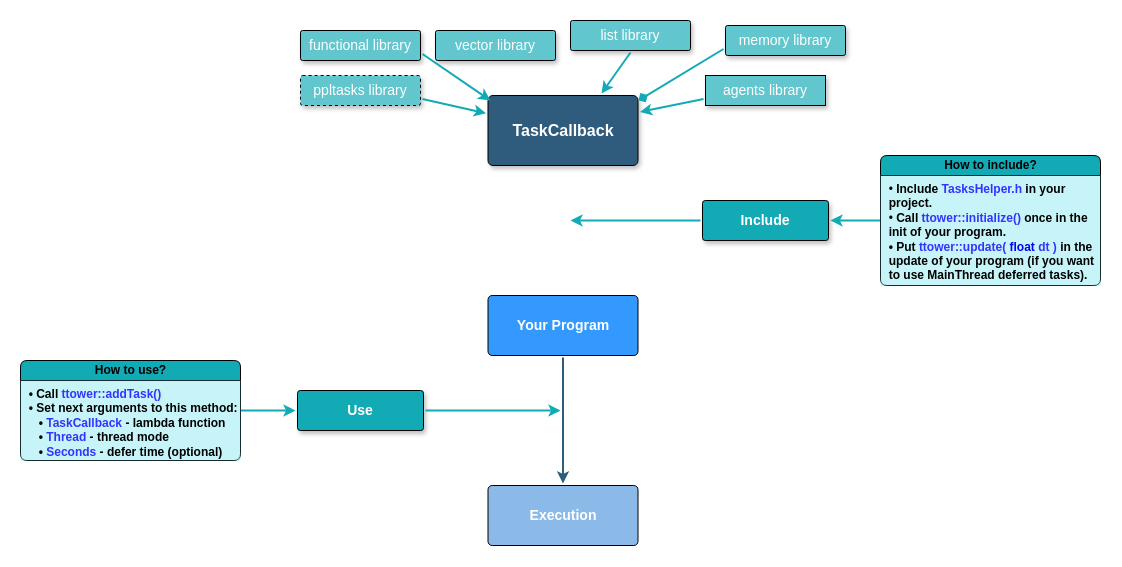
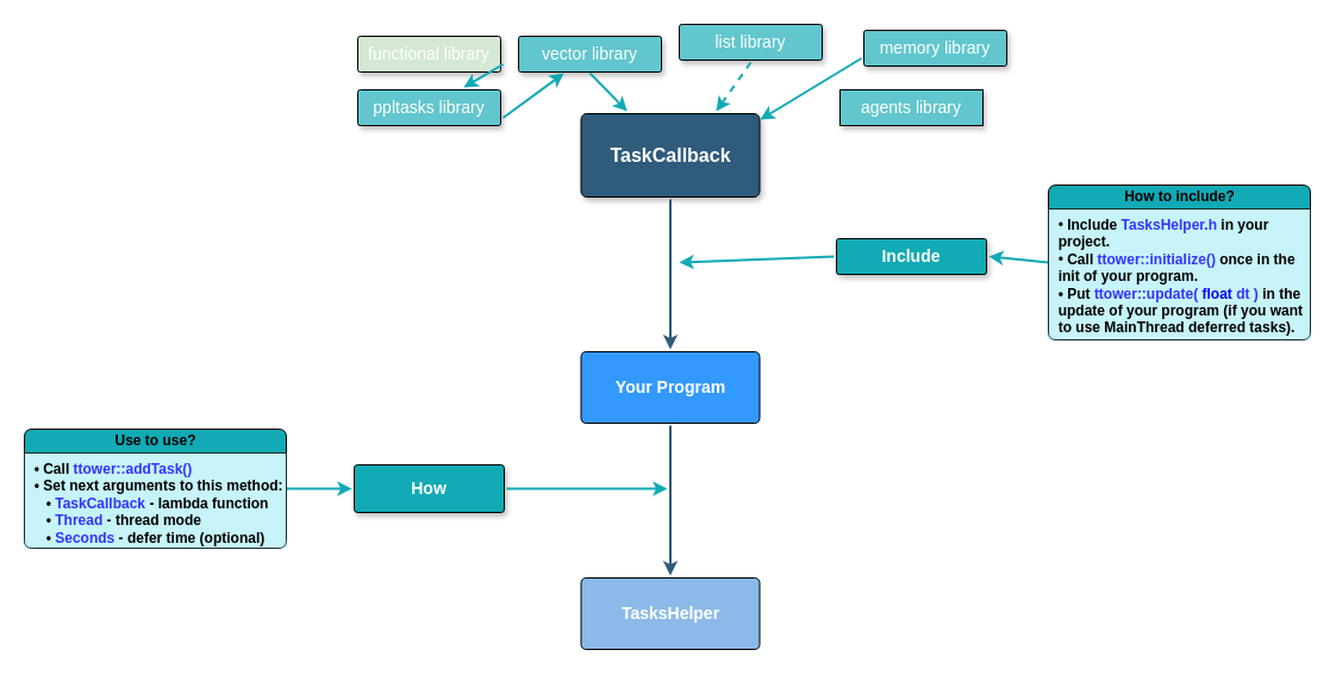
- <mxCell id="6" value="functional library" style="rounded=1;whiteSpace=wrap;html=1;shadow=1;labelBackgroundColor=none;strokeColor=#000000;strokeWidth=1;fillColor=#61c6ce;fontFamily=Helvetica;fontSize=14;fontColor=#FFFFFF;align=center;spacing=5;fontStyle=0;arcSize=7;perimeterSpacing=2;" parent="1" vertex="1"><mxGeometry x="300" y="30" width="120" height="30" as="geometry" /></mxCell>
+ <mxCell id="6" value="functional library" style="rounded=1;whiteSpace=wrap;html=1;shadow=1;labelBackgroundColor=none;strokeColor=#000000;strokeWidth=1;fillColor=#d5e8d4;fontFamily=Helvetica;fontSize=14;fontColor=#FFFFFF;align=center;spacing=5;fontStyle=0;arcSize=7;perimeterSpacing=2;" parent="1" vertex="1"><mxGeometry x="300" y="30" width="120" height="30" as="geometry" /></mxCell>
- <mxCell id="16" value="" style="edgeStyle=none;rounded=1;jumpStyle=none;html=1;shadow=0;labelBackgroundColor=none;startArrow=none;startFill=0;jettySize=auto;orthogonalLoop=1;strokeColor=#12AAB5;strokeWidth=2;fontFamily=Helvetica;fontSize=14;fontColor=#FFFFFF;spacing=5;fontStyle=1;fillColor=#b0e3e6;entryX=0.75;entryY=0;entryDx=0;entryDy=0;exitX=0.5;exitY=1;exitDx=0;exitDy=0;" edge="1" parent="1" source="8" target="2"><mxGeometry relative="1" as="geometry"><mxPoint x="745" y="120" as="sourcePoint" /><mxPoint x="680" y="166" as="targetPoint" /></mxGeometry></mxCell>
+ <mxCell id="16" value="" style="edgeStyle=none;rounded=1;jumpStyle=none;html=1;shadow=0;labelBackgroundColor=none;startArrow=none;startFill=0;jettySize=auto;orthogonalLoop=1;strokeColor=#12AAB5;strokeWidth=2;fontFamily=Helvetica;fontSize=14;fontColor=#FFFFFF;spacing=5;fontStyle=1;fillColor=#b0e3e6;entryX=0.75;entryY=0;entryDx=0;entryDy=0;exitX=0.5;exitY=1;exitDx=0;exitDy=0;dashed=1;" edge="1" parent="1" source="8" target="2"><mxGeometry relative="1" as="geometry"><mxPoint x="745" y="120" as="sourcePoint" /><mxPoint x="680" y="166" as="targetPoint" /></mxGeometry></mxCell>
- <mxCell id="13" value="" style="edgeStyle=none;rounded=1;jumpStyle=none;html=1;shadow=0;labelBackgroundColor=none;startArrow=none;startFill=0;jettySize=auto;orthogonalLoop=1;strokeColor=#12AAB5;strokeWidth=2;fontFamily=Helvetica;fontSize=14;fontColor=#FFFFFF;spacing=5;fontStyle=1;fillColor=#b0e3e6;entryX=0.029;entryY=0.095;entryDx=0;entryDy=0;entryPerimeter=0;exitX=1;exitY=0.75;exitDx=0;exitDy=0;" edge="1" parent="1" source="6" target="2"><mxGeometry relative="1" as="geometry"><mxPoint x="419.917" y="54.5" as="sourcePoint" /><mxPoint x="485.5" y="65.999" as="targetPoint" /></mxGeometry></mxCell>
+ <mxCell id="13" value="" style="edgeStyle=none;rounded=1;jumpStyle=none;html=1;shadow=0;labelBackgroundColor=none;startArrow=none;startFill=0;jettySize=auto;orthogonalLoop=1;strokeColor=#12AAB5;strokeWidth=2;fontFamily=Helvetica;fontSize=14;fontColor=#FFFFFF;spacing=5;fontStyle=1;fillColor=#b0e3e6;exitX=1;exitY=0.75;exitDx=0;exitDy=0;" edge="1" parent="1" source="6" target="10"><mxGeometry relative="1" as="geometry"><mxPoint x="419.917" y="54.5" as="sourcePoint" /><mxPoint x="485.5" y="65.999" as="targetPoint" /></mxGeometry></mxCell>
+ <mxCell id="14" value="" style="edgeStyle=none;rounded=1;jumpStyle=none;html=1;shadow=0;labelBackgroundColor=none;startArrow=none;startFill=0;jettySize=auto;orthogonalLoop=1;strokeColor=#12AAB5;strokeWidth=2;fontFamily=Helvetica;fontSize=14;fontColor=#FFFFFF;spacing=5;fontStyle=1;fillColor=#b0e3e6;exitX=0.5;exitY=1;exitDx=0;exitDy=0;" edge="1" parent="1" source="7" target="2"><mxGeometry relative="1" as="geometry"><mxPoint x="494.917" y="53.5" as="sourcePoint" /><mxPoint x="485" y="193.5" as="targetPoint" /></mxGeometry></mxCell>
- <mxCell id="10" value="&lt;div&gt;ppltasks library&lt;/div&gt;" style="rounded=1;whiteSpace=wrap;html=1;shadow=1;labelBackgroundColor=none;strokeColor=#000000;strokeWidth=1;fillColor=#61c6ce;fontFamily=Helvetica;fontSize=14;fontColor=#FFFFFF;align=center;spacing=5;fontStyle=0;arcSize=7;perimeterSpacing=2;dashed=1;" vertex="1" parent="1"><mxGeometry x="300" y="75" width="120" height="30" as="geometry" /></mxCell>
+ <mxCell id="10" value="&lt;div&gt;ppltasks library&lt;/div&gt;" style="rounded=1;whiteSpace=wrap;html=1;shadow=1;labelBackgroundColor=none;strokeColor=#000000;strokeWidth=1;fillColor=#61c6ce;fontFamily=Helvetica;fontSize=14;fontColor=#FFFFFF;align=center;spacing=5;fontStyle=0;arcSize=7;perimeterSpacing=2;" vertex="1" parent="1"><mxGeometry x="300" y="75" width="120" height="30" as="geometry" /></mxCell>
- <mxCell id="15" value="" style="edgeStyle=none;jumpStyle=none;html=1;shadow=0;labelBackgroundColor=none;startArrow=none;startFill=0;jettySize=auto;orthogonalLoop=1;strokeColor=#12AAB5;strokeWidth=2;fontFamily=Helvetica;fontSize=14;fontColor=#FFFFFF;spacing=5;fontStyle=1;fillColor=#b0e3e6;entryX=0.99;entryY=0.095;entryDx=0;entryDy=0;entryPerimeter=0;exitX=0;exitY=0.75;exitDx=0;exitDy=0;targetPerimeterSpacing=0;sourcePerimeterSpacing=0;startSize=6;comic=0;rounded=1;endArrow=diamond;" edge="1" parent="1" source="9" target="2"><mxGeometry relative="1" as="geometry"><mxPoint x="637" y="60" as="sourcePoint" /><mxPoint x="705" y="106" as="targetPoint" /></mxGeometry></mxCell>
+ <mxCell id="15" value="" style="edgeStyle=none;jumpStyle=none;html=1;shadow=0;labelBackgroundColor=none;startArrow=none;startFill=0;jettySize=auto;orthogonalLoop=1;strokeColor=#12AAB5;strokeWidth=2;fontFamily=Helvetica;fontSize=14;fontColor=#FFFFFF;spacing=5;fontStyle=1;fillColor=#b0e3e6;entryX=0.99;entryY=0.095;entryDx=0;entryDy=0;entryPerimeter=0;exitX=0;exitY=0.75;exitDx=0;exitDy=0;targetPerimeterSpacing=0;sourcePerimeterSpacing=0;startSize=6;comic=0;rounded=1;" edge="1" parent="1" source="9" target="2"><mxGeometry relative="1" as="geometry"><mxPoint x="637" y="60" as="sourcePoint" /><mxPoint x="705" y="106" as="targetPoint" /></mxGeometry></mxCell>
- <mxCell id="12" value="" style="edgeStyle=none;rounded=1;jumpStyle=none;html=1;shadow=0;labelBackgroundColor=none;startArrow=none;startFill=0;jettySize=auto;orthogonalLoop=1;strokeColor=#12AAB5;strokeWidth=2;fontFamily=Helvetica;fontSize=14;fontColor=#FFFFFF;spacing=5;fontStyle=1;fillColor=#b0e3e6;exitX=1;exitY=0.75;exitDx=0;exitDy=0;" edge="1" parent="1" source="10" target="2"><mxGeometry relative="1" as="geometry"><mxPoint x="419.917" y="105" as="sourcePoint" /><mxPoint x="463.083" y="180" as="targetPoint" /></mxGeometry></mxCell>
+ <mxCell id="12" value="" style="edgeStyle=none;rounded=1;jumpStyle=none;html=1;shadow=0;labelBackgroundColor=none;startArrow=none;startFill=0;jettySize=auto;orthogonalLoop=1;strokeColor=#12AAB5;strokeWidth=2;fontFamily=Helvetica;fontSize=14;fontColor=#FFFFFF;spacing=5;fontStyle=1;fillColor=#b0e3e6;exitX=1;exitY=0.75;exitDx=0;exitDy=0;" edge="1" parent="1" source="10" target="7"><mxGeometry relative="1" as="geometry"><mxPoint x="419.917" y="105" as="sourcePoint" /><mxPoint x="463.083" y="180" as="targetPoint" /></mxGeometry></mxCell>
- <mxCell id="17" value="" style="edgeStyle=none;rounded=1;jumpStyle=none;html=1;shadow=0;labelBackgroundColor=none;startArrow=none;startFill=0;jettySize=auto;orthogonalLoop=1;strokeColor=#12AAB5;strokeWidth=2;fontFamily=Helvetica;fontSize=14;fontColor=#FFFFFF;spacing=5;fontStyle=1;fillColor=#b0e3e6;exitX=0;exitY=0.75;exitDx=0;exitDy=0;entryX=1;entryY=0.25;entryDx=0;entryDy=0;" edge="1" parent="1" source="11" target="2"><mxGeometry relative="1" as="geometry"><mxPoint x="761.5" y="140" as="sourcePoint" /><mxPoint x="825" y="154.011" as="targetPoint" /></mxGeometry></mxCell>
- <mxCell id="19" value="Include" style="rounded=1;whiteSpace=wrap;html=1;shadow=1;labelBackgroundColor=none;strokeColor=#000000;strokeWidth=1;fillColor=#12aab5;fontFamily=Helvetica;fontSize=14;fontColor=#FFFFFF;align=center;spacing=5;fontStyle=1;arcSize=7;perimeterSpacing=2;" vertex="1" parent="1"><mxGeometry x="702" y="200" width="126" height="40" as="geometry" /></mxCell>
+ <mxCell id="19" value="Include" style="rounded=1;whiteSpace=wrap;html=1;shadow=1;labelBackgroundColor=none;strokeColor=#000000;strokeWidth=1;fillColor=#12aab5;fontFamily=Helvetica;fontSize=14;fontColor=#FFFFFF;align=center;spacing=5;fontStyle=1;arcSize=7;perimeterSpacing=2;" vertex="1" parent="1"><mxGeometry x="702" y="200" width="126" height="30" as="geometry" /></mxCell>
+ <mxCell id="18" value="" style="edgeStyle=none;rounded=0;jumpStyle=none;html=1;shadow=0;labelBackgroundColor=none;startArrow=none;startFill=0;endArrow=classic;endFill=1;jettySize=auto;orthogonalLoop=1;strokeColor=#2F5B7C;strokeWidth=2;fontFamily=Helvetica;fontSize=16;fontColor=#23445D;spacing=5;exitX=0.5;exitY=1;exitDx=0;exitDy=0;entryX=0.5;entryY=0;entryDx=0;entryDy=0;" edge="1" parent="1" source="2" target="3"><mxGeometry relative="1" as="geometry"><mxPoint x="563" y="167" as="sourcePoint" /><mxPoint x="680" y="220" as="targetPoint" /></mxGeometry></mxCell>
- <mxCell id="26" value="How to use?" style="swimlane;html=1;startSize=20;horizontal=1;containerType=tree;rounded=1;arcSize=11;fillColor=#12AAB5;" vertex="1" parent="1"><mxGeometry x="20" y="360" width="220" height="100" as="geometry"><mxRectangle x="600" y="130" width="110" height="20" as="alternateBounds" /></mxGeometry></mxCell>
+ <mxCell id="26" value="Use to use?" style="swimlane;html=1;startSize=20;horizontal=1;containerType=tree;rounded=1;arcSize=11;fillColor=#12AAB5;" vertex="1" parent="1"><mxGeometry x="20" y="360" width="220" height="100" as="geometry"><mxRectangle x="600" y="130" width="110" height="20" as="alternateBounds" /></mxGeometry></mxCell>
- <mxCell id="24" value="&lt;p style=&quot;line-height: 120%&quot;&gt;Use&lt;/p&gt;" style="rounded=1;whiteSpace=wrap;html=1;shadow=1;labelBackgroundColor=none;strokeColor=#000000;strokeWidth=1;fillColor=#12aab5;fontFamily=Helvetica;fontSize=14;fontColor=#FFFFFF;align=center;spacing=5;fontStyle=1;arcSize=7;perimeterSpacing=2;" vertex="1" parent="1"><mxGeometry x="297" y="390" width="126" height="40" as="geometry" /></mxCell>
+ <mxCell id="24" value="&lt;p style=&quot;line-height: 120%&quot;&gt;How&lt;/p&gt;" style="rounded=1;whiteSpace=wrap;html=1;shadow=1;labelBackgroundColor=none;strokeColor=#000000;strokeWidth=1;fillColor=#12aab5;fontFamily=Helvetica;fontSize=14;fontColor=#FFFFFF;align=center;spacing=5;fontStyle=1;arcSize=7;perimeterSpacing=2;" vertex="1" parent="1"><mxGeometry x="297" y="390" width="126" height="40" as="geometry" /></mxCell>
- <mxCell id="4" value="&lt;b&gt;Execution&lt;/b&gt;" style="rounded=1;whiteSpace=wrap;html=1;shadow=0;labelBackgroundColor=none;strokeColor=#000000;strokeWidth=1;fillColor=#8BBAE8;fontFamily=Helvetica;fontSize=14;fontColor=#FFFFFF;align=center;spacing=5;arcSize=7;perimeterSpacing=2;" parent="1" vertex="1"><mxGeometry x="487.5" y="485" width="150" height="60" as="geometry" /></mxCell>
+ <mxCell id="4" value="&lt;b&gt;TasksHelper&lt;/b&gt;" style="rounded=1;whiteSpace=wrap;html=1;shadow=0;labelBackgroundColor=none;strokeColor=#000000;strokeWidth=1;fillColor=#8BBAE8;fontFamily=Helvetica;fontSize=14;fontColor=#FFFFFF;align=center;spacing=5;arcSize=7;perimeterSpacing=2;" parent="1" vertex="1"><mxGeometry x="487.5" y="485" width="150" height="60" as="geometry" /></mxCell>
